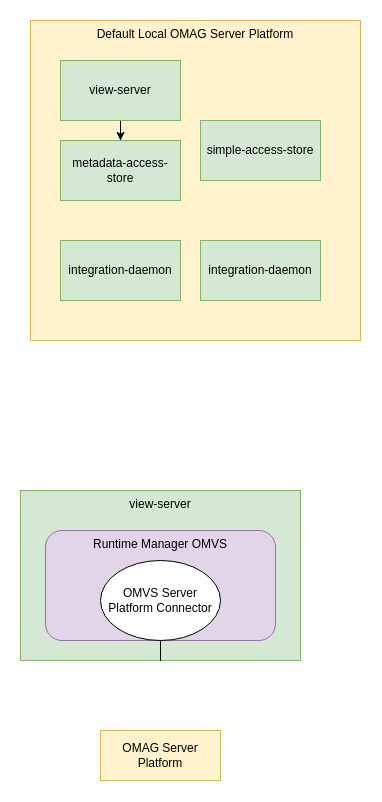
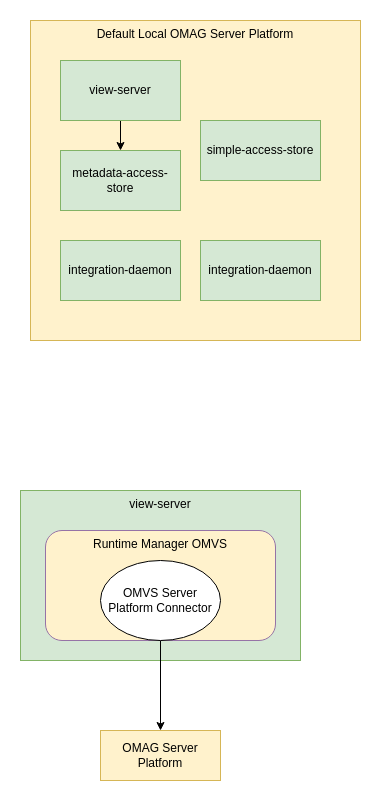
- <mxCell id="5" value="metadata-access-store" style="rounded=0;whiteSpace=wrap;html=1;fillColor=#d5e8d4;strokeColor=#82b366;" parent="1" vertex="1"><mxGeometry x="60" y="140" width="120" height="60" as="geometry" /></mxCell>
+ <mxCell id="5" value="metadata-access-store" style="rounded=0;whiteSpace=wrap;html=1;fillColor=#d5e8d4;strokeColor=#82b366;" parent="1" vertex="1"><mxGeometry x="60" y="150" width="120" height="60" as="geometry" /></mxCell>
- <mxCell id="11" value="Runtime Manager OMVS" style="rounded=1;whiteSpace=wrap;html=1;verticalAlign=top;fillColor=#e1d5e7;strokeColor=#9673a6;" parent="1" vertex="1"><mxGeometry x="45" y="530" width="230" height="110" as="geometry" /></mxCell>
+ <mxCell id="11" value="Runtime Manager OMVS" style="rounded=1;whiteSpace=wrap;html=1;verticalAlign=top;fillColor=#fff2cc;strokeColor=#9673a6;" parent="1" vertex="1"><mxGeometry x="45" y="530" width="230" height="110" as="geometry" /></mxCell>
- <mxCell id="10" style="edgeStyle=orthogonalEdgeStyle;rounded=0;orthogonalLoop=1;jettySize=auto;html=1;" parent="1" source="11" target="13" edge="1"><mxGeometry relative="1" as="geometry" /></mxCell>
+ <mxCell id="10" style="edgeStyle=orthogonalEdgeStyle;rounded=0;orthogonalLoop=1;jettySize=auto;html=1;" parent="1" source="11" target="12" edge="1"><mxGeometry relative="1" as="geometry" /></mxCell>
